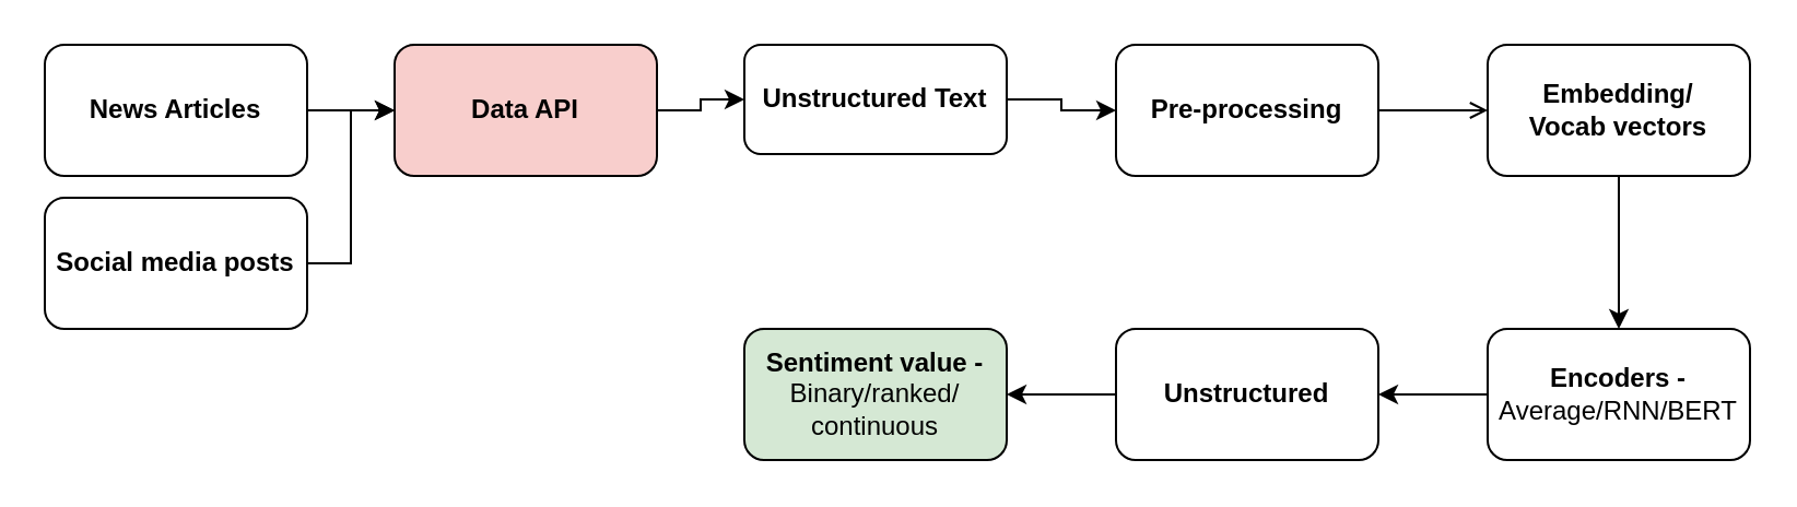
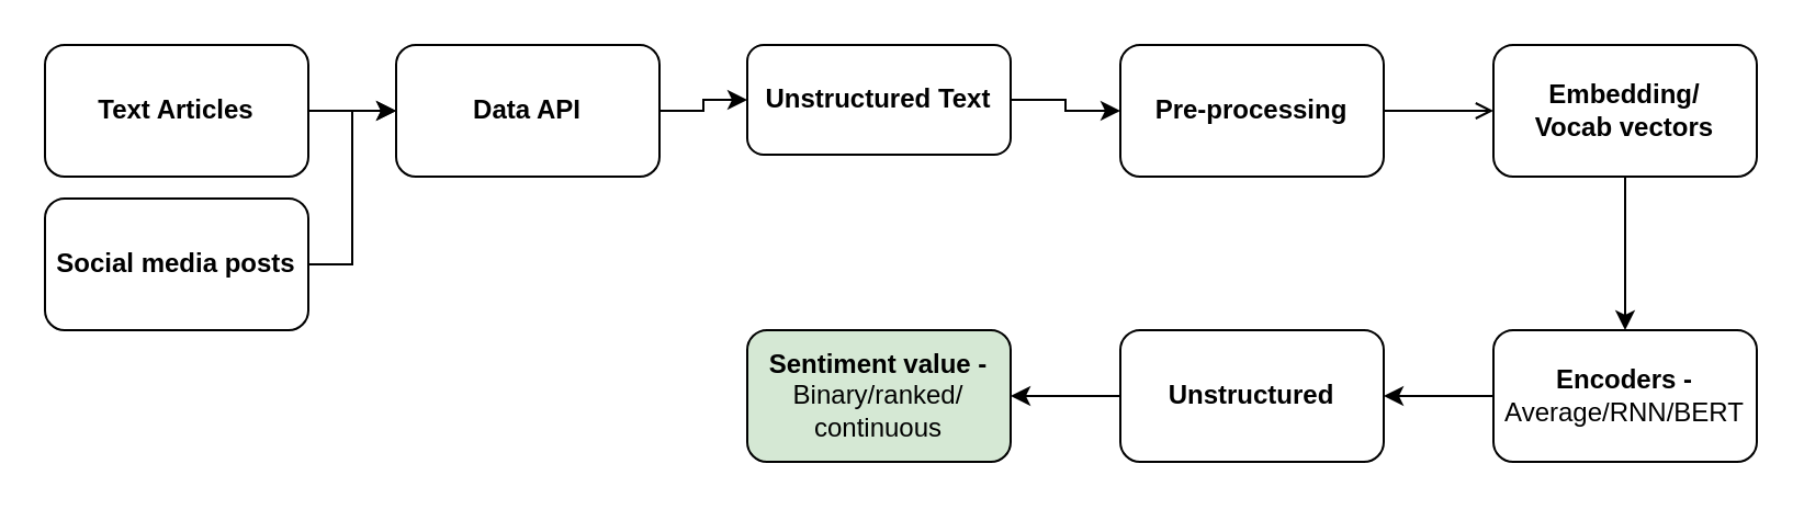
- <mxCell id="14" value="&lt;b&gt;News Articles&lt;/b&gt;" style="rounded=1;whiteSpace=wrap;html=1;" parent="1" vertex="1"><mxGeometry x="20" y="20" width="120" height="60" as="geometry" /></mxCell>
+ <mxCell id="14" value="&lt;b&gt;Text Articles&lt;/b&gt;" style="rounded=1;whiteSpace=wrap;html=1;" parent="1" vertex="1"><mxGeometry x="20" y="20" width="120" height="60" as="geometry" /></mxCell>
- <mxCell id="18" value="&lt;b&gt;Data API&lt;/b&gt;" style="whiteSpace=wrap;html=1;rounded=1;fillColor=#f8cecc;" vertex="1" parent="1"><mxGeometry x="180" y="20" width="120" height="60" as="geometry" /></mxCell>
+ <mxCell id="18" value="&lt;b&gt;Data API&lt;/b&gt;" style="whiteSpace=wrap;html=1;rounded=1;" vertex="1" parent="1"><mxGeometry x="180" y="20" width="120" height="60" as="geometry" /></mxCell>
